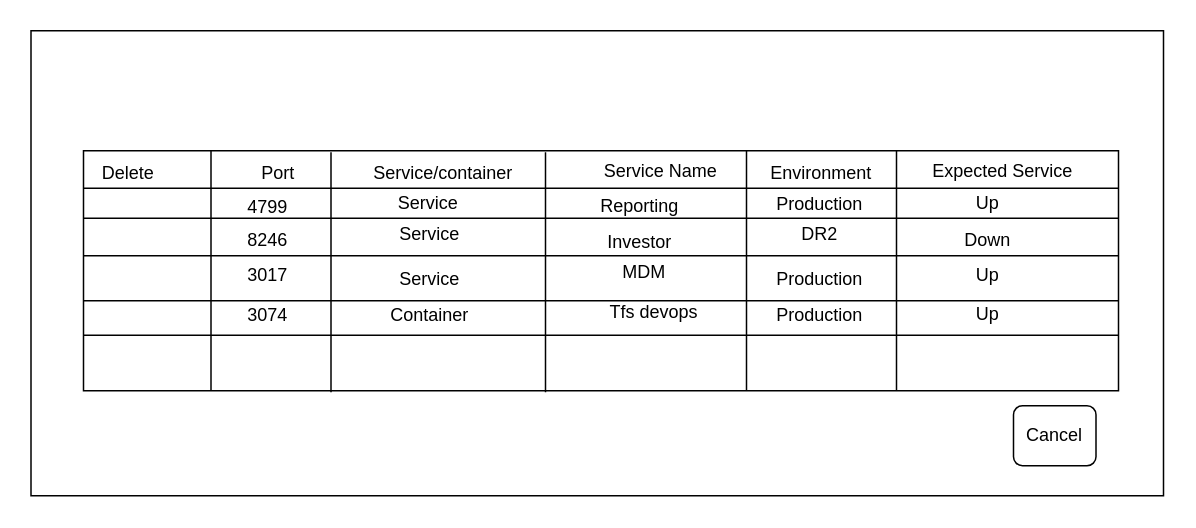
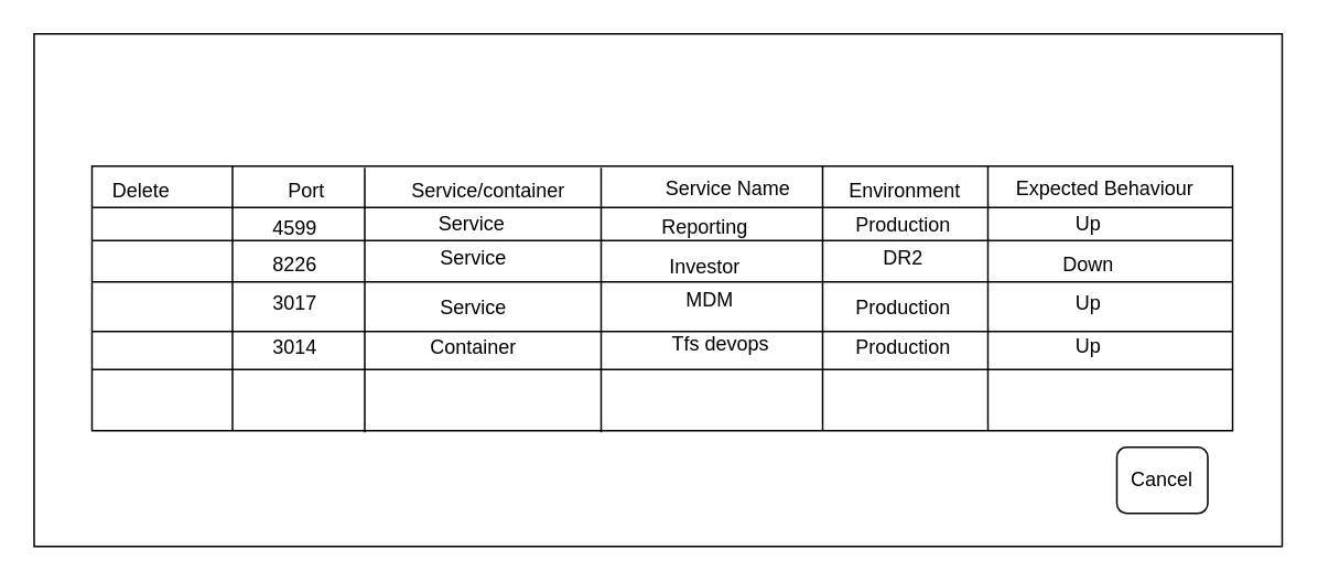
- <mxCell id="6" value="Expected Service" style="text;html=1;strokeColor=none;fillColor=none;align=center;verticalAlign=middle;whiteSpace=wrap;rounded=0;" vertex="1" parent="1"><mxGeometry x="603" y="104" width="130" height="20" as="geometry" /></mxCell>
+ <mxCell id="6" value="Expected Behaviour" style="text;html=1;strokeColor=none;fillColor=none;align=center;verticalAlign=middle;whiteSpace=wrap;rounded=0;" vertex="1" parent="1"><mxGeometry x="603" y="104" width="130" height="20" as="geometry" /></mxCell>
- <mxCell id="25" value="4799" style="text;html=1;strokeColor=none;fillColor=none;align=center;verticalAlign=middle;whiteSpace=wrap;rounded=0;" vertex="1" parent="1"><mxGeometry x="148" y="123" width="60" height="30" as="geometry" /></mxCell>
+ <mxCell id="25" value="4599" style="text;html=1;strokeColor=none;fillColor=none;align=center;verticalAlign=middle;whiteSpace=wrap;rounded=0;" vertex="1" parent="1"><mxGeometry x="148" y="123" width="60" height="30" as="geometry" /></mxCell>
- <mxCell id="26" value="8246" style="text;html=1;strokeColor=none;fillColor=none;align=center;verticalAlign=middle;whiteSpace=wrap;rounded=0;" vertex="1" parent="1"><mxGeometry x="148" y="145" width="60" height="30" as="geometry" /></mxCell>
+ <mxCell id="26" value="8226" style="text;html=1;strokeColor=none;fillColor=none;align=center;verticalAlign=middle;whiteSpace=wrap;rounded=0;" vertex="1" parent="1"><mxGeometry x="148" y="145" width="60" height="30" as="geometry" /></mxCell>
- <mxCell id="28" value="3074" style="text;html=1;strokeColor=none;fillColor=none;align=center;verticalAlign=middle;whiteSpace=wrap;rounded=0;" vertex="1" parent="1"><mxGeometry x="148" y="195" width="60" height="30" as="geometry" /></mxCell>
+ <mxCell id="28" value="3014" style="text;html=1;strokeColor=none;fillColor=none;align=center;verticalAlign=middle;whiteSpace=wrap;rounded=0;" vertex="1" parent="1"><mxGeometry x="148" y="195" width="60" height="30" as="geometry" /></mxCell>
